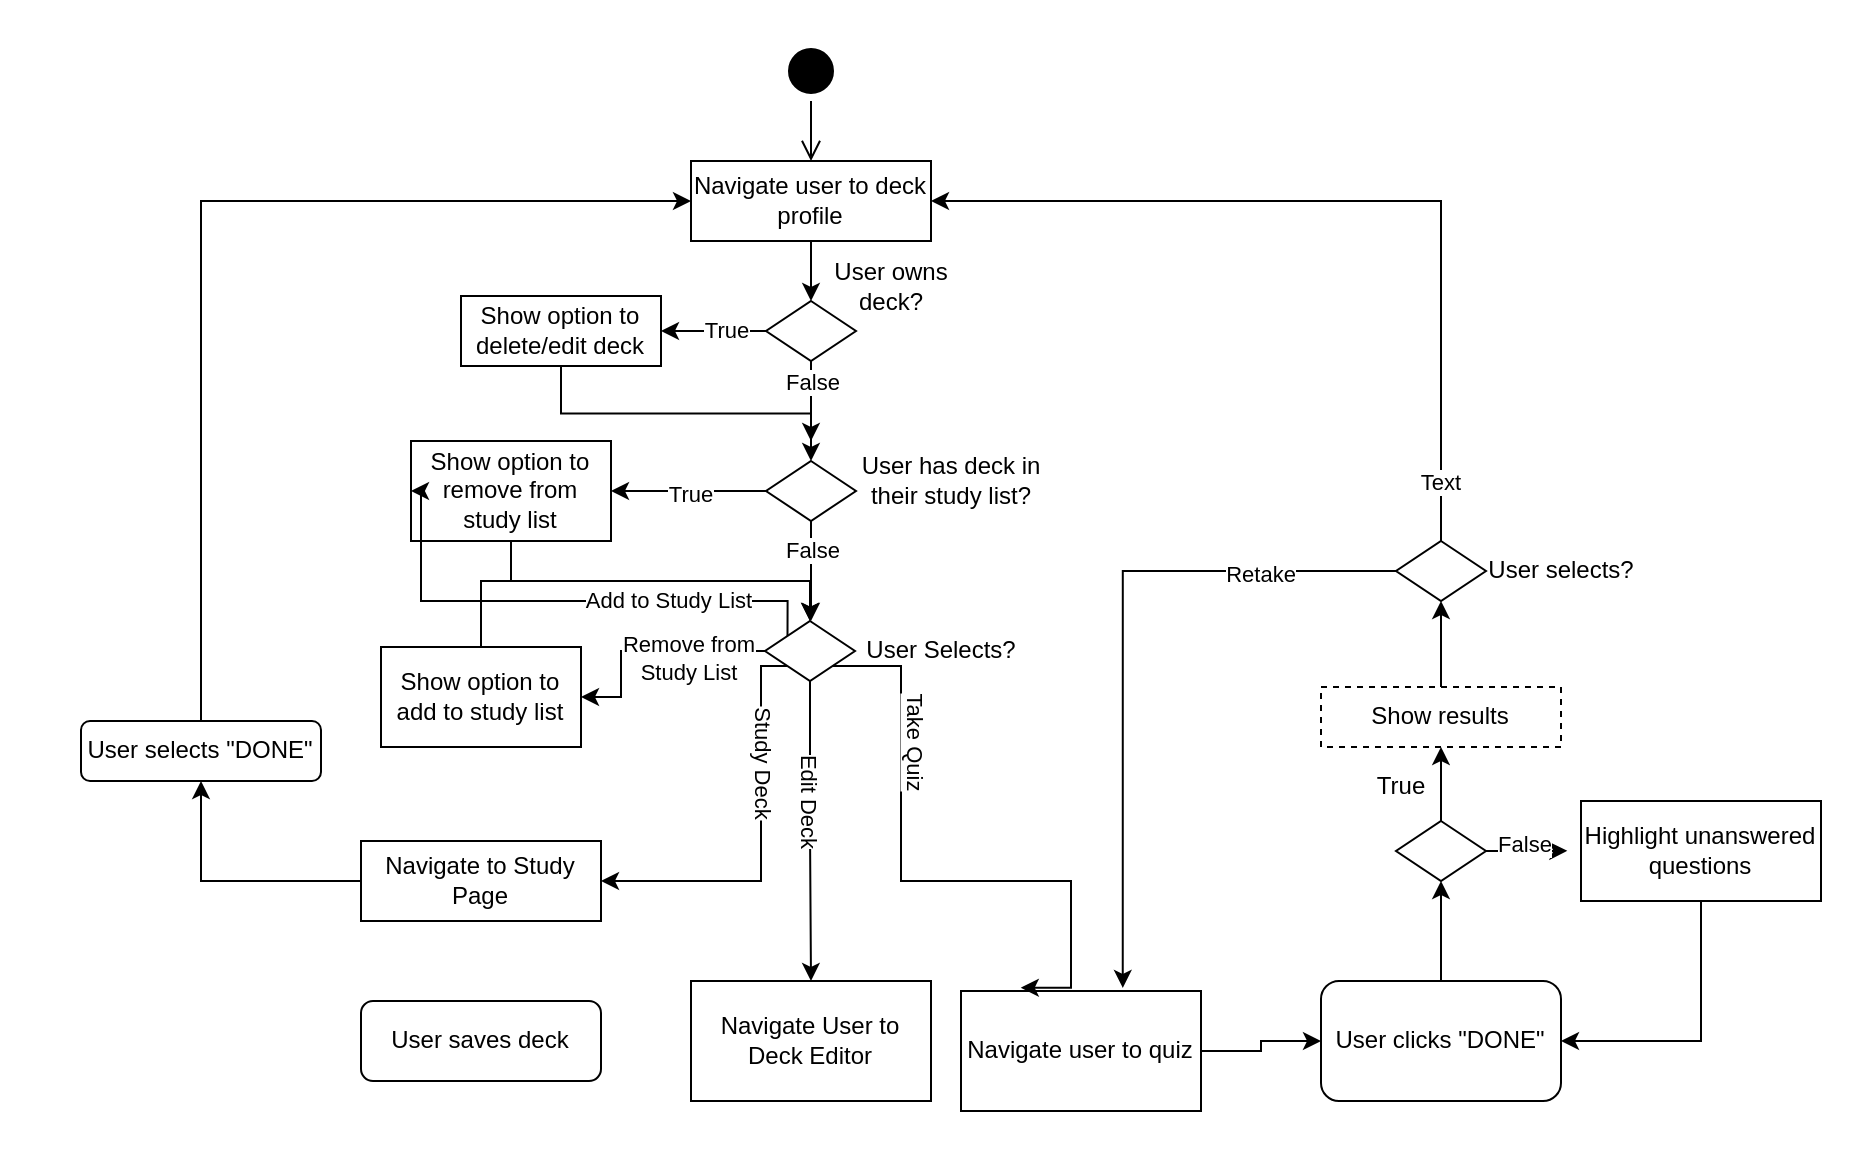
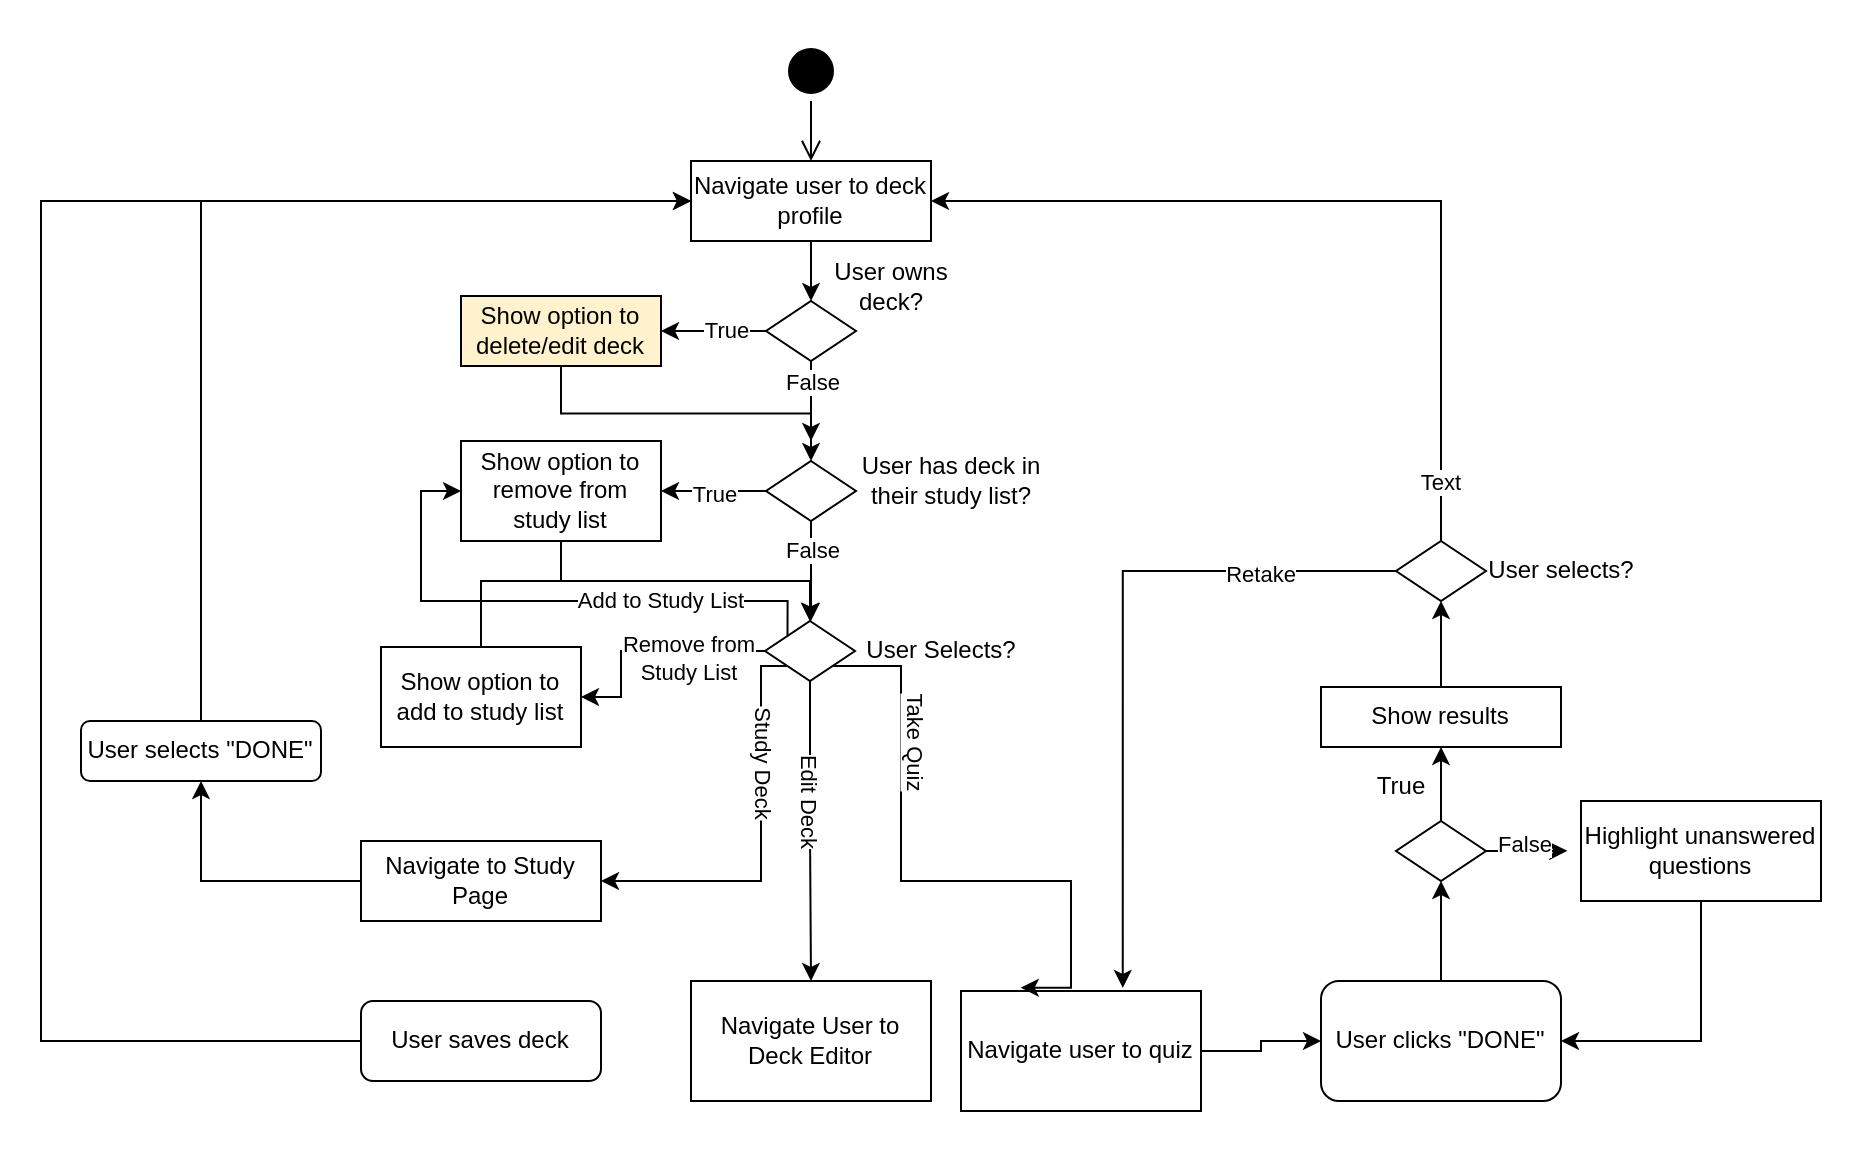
- <mxCell id="13" value="Show option to&lt;div&gt;delete/edit deck&lt;/div&gt;" style="rounded=0;whiteSpace=wrap;html=1;" vertex="1" parent="1"><mxGeometry x="230" y="147.5" width="100" height="35" as="geometry" /></mxCell>
+ <mxCell id="13" value="Show option to&lt;div&gt;delete/edit deck&lt;/div&gt;" style="rounded=0;whiteSpace=wrap;html=1;fillColor=#fff2cc;" vertex="1" parent="1"><mxGeometry x="230" y="147.5" width="100" height="35" as="geometry" /></mxCell>
- <mxCell id="21" value="Show option to remove from study list" style="rounded=0;whiteSpace=wrap;html=1;" vertex="1" parent="1"><mxGeometry x="205" y="220" width="100" height="50" as="geometry" /></mxCell>
+ <mxCell id="21" value="Show option to remove from study list" style="rounded=0;whiteSpace=wrap;html=1;" vertex="1" parent="1"><mxGeometry x="230" y="220" width="100" height="50" as="geometry" /></mxCell>
+ <mxCell id="39" style="edgeStyle=orthogonalEdgeStyle;rounded=0;orthogonalLoop=1;jettySize=auto;html=1;exitX=0;exitY=0.5;exitDx=0;exitDy=0;entryX=0;entryY=0.5;entryDx=0;entryDy=0;" edge="1" parent="1" source="40" target="5"><mxGeometry relative="1" as="geometry"><Array as="points"><mxPoint x="20" y="520" /><mxPoint x="20" y="100" /></Array></mxGeometry></mxCell>
- <mxCell id="50" value="Show results" style="rounded=0;whiteSpace=wrap;html=1;dashed=1;" vertex="1" parent="1"><mxGeometry x="660" y="343" width="120" height="30" as="geometry" /></mxCell>
+ <mxCell id="50" value="Show results" style="rounded=0;whiteSpace=wrap;html=1;" vertex="1" parent="1"><mxGeometry x="660" y="343" width="120" height="30" as="geometry" /></mxCell>
